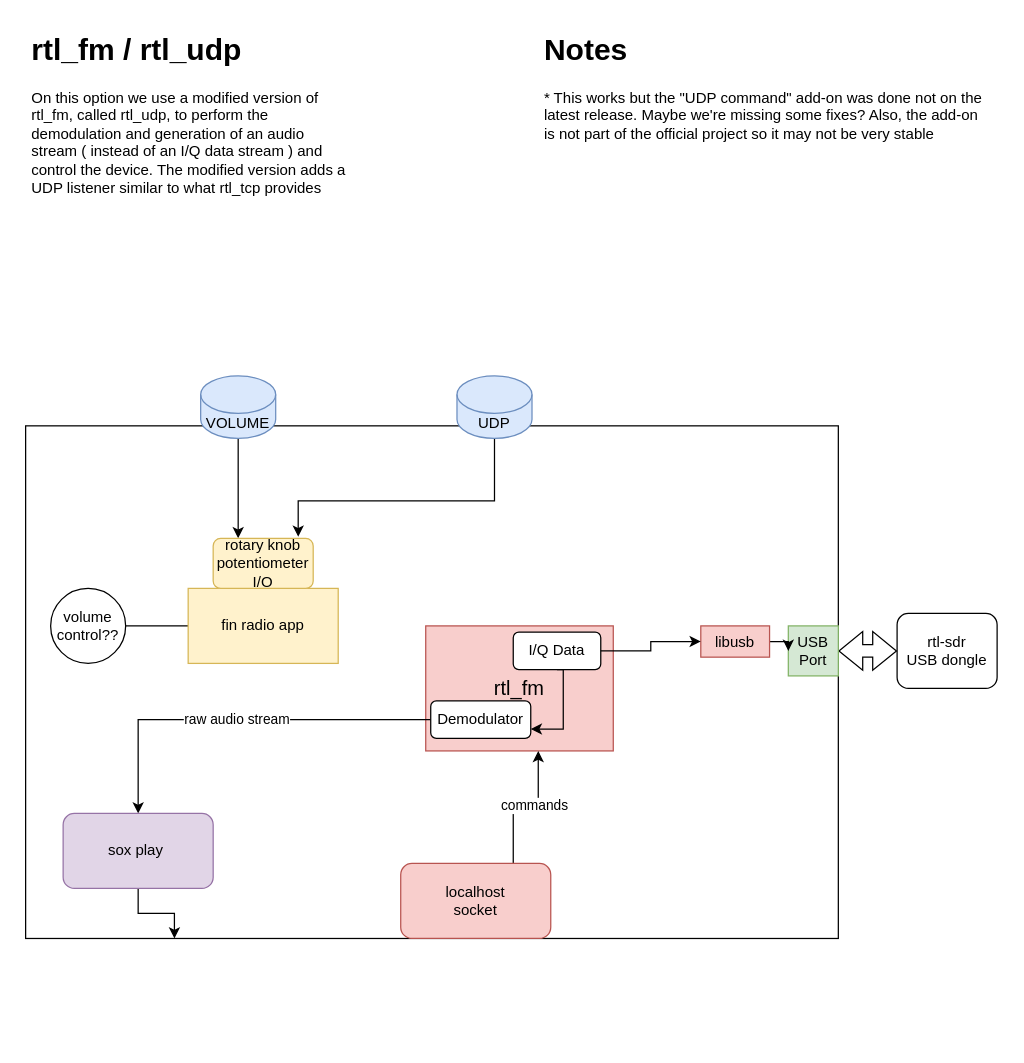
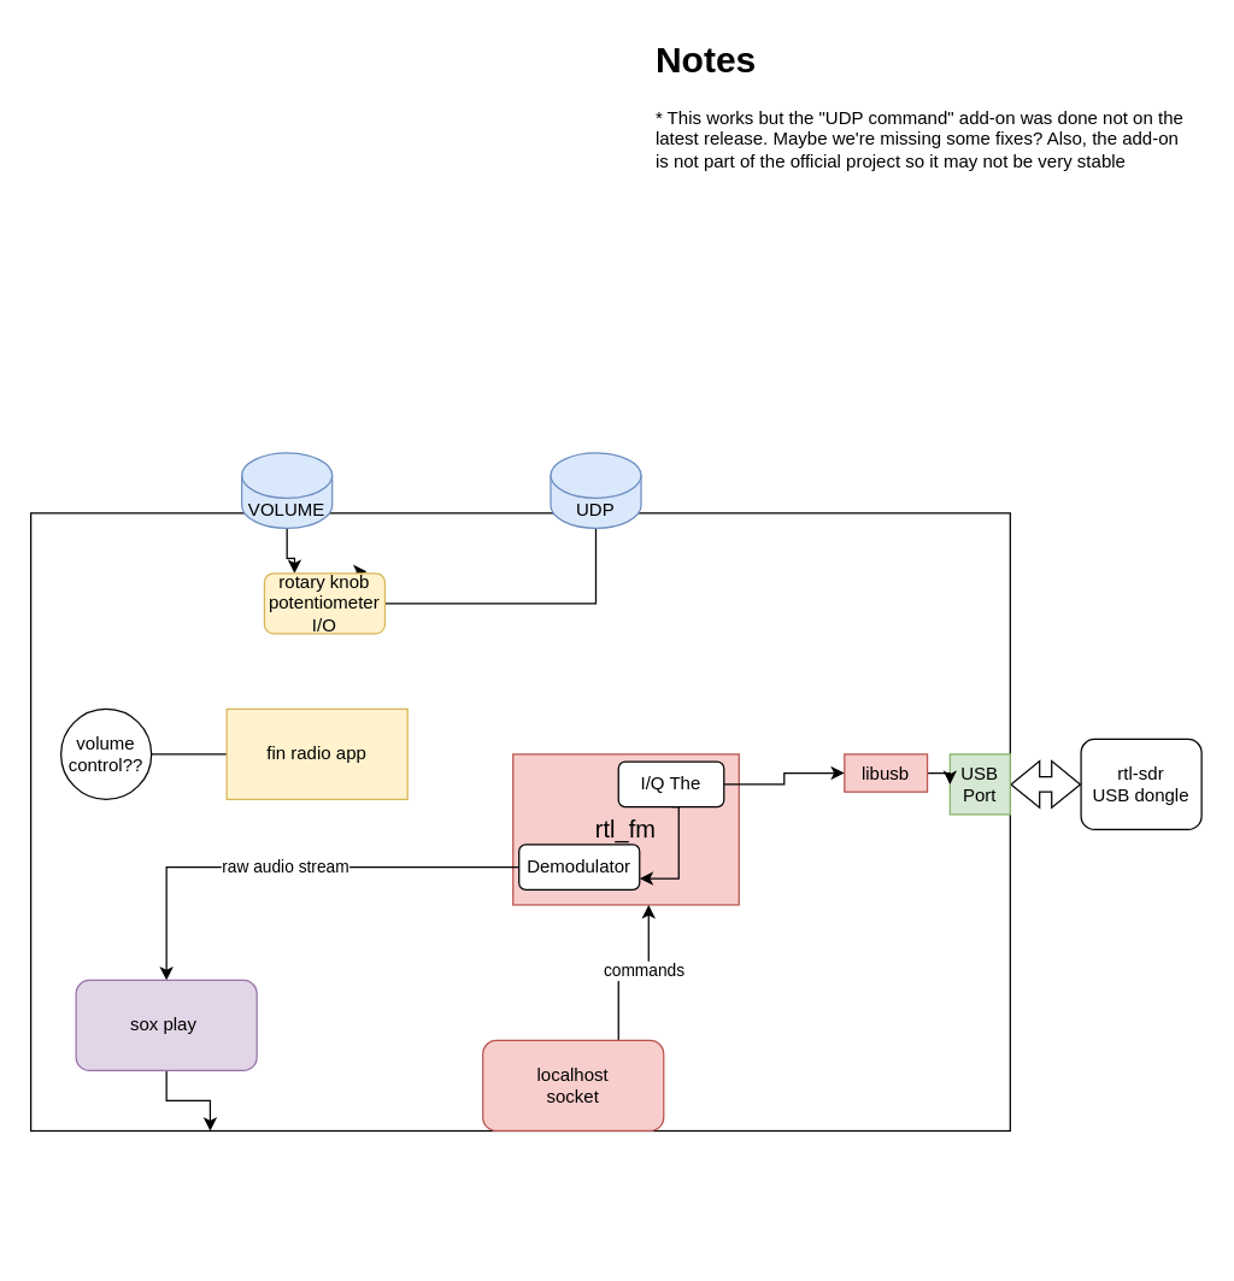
- <mxCell id="3" value="&lt;h1&gt;rtl_fm / rtl_udp&lt;/h1&gt;&lt;p&gt;On this option we use a modified version of rtl_fm, called rtl_udp, to perform the demodulation and generation of an audio stream ( instead of an I/Q data stream ) and control the device. The modified version adds a UDP listener similar to what rtl_tcp provides&lt;/p&gt;&lt;p&gt;&lt;br&gt;&lt;/p&gt;" style="text;html=1;strokeColor=none;fillColor=none;spacing=5;spacingTop=-20;whiteSpace=wrap;overflow=hidden;rounded=0;" parent="1" vertex="1"><mxGeometry x="20" y="20" width="260" height="230" as="geometry" /></mxCell>
- <mxCell id="19" value="rotary knob&lt;br&gt;potentiometer I/O" style="rounded=1;whiteSpace=wrap;html=1;fillColor=#fff2cc;strokeColor=#d6b656;" parent="1" vertex="1"><mxGeometry x="170" y="430" width="80" height="40" as="geometry" /></mxCell>
+ <mxCell id="19" value="rotary knob&lt;br&gt;potentiometer I/O" style="rounded=1;whiteSpace=wrap;html=1;fillColor=#fff2cc;strokeColor=#d6b656;" parent="1" vertex="1"><mxGeometry x="175" y="380" width="80" height="40" as="geometry" /></mxCell>
- <mxCell id="28" value="I/Q Data" style="rounded=1;whiteSpace=wrap;html=1;" vertex="1" parent="1"><mxGeometry x="410" y="505" width="70" height="30" as="geometry" /></mxCell>
+ <mxCell id="28" value="I/Q The" style="rounded=1;whiteSpace=wrap;html=1;" vertex="1" parent="1"><mxGeometry x="410" y="505" width="70" height="30" as="geometry" /></mxCell>
